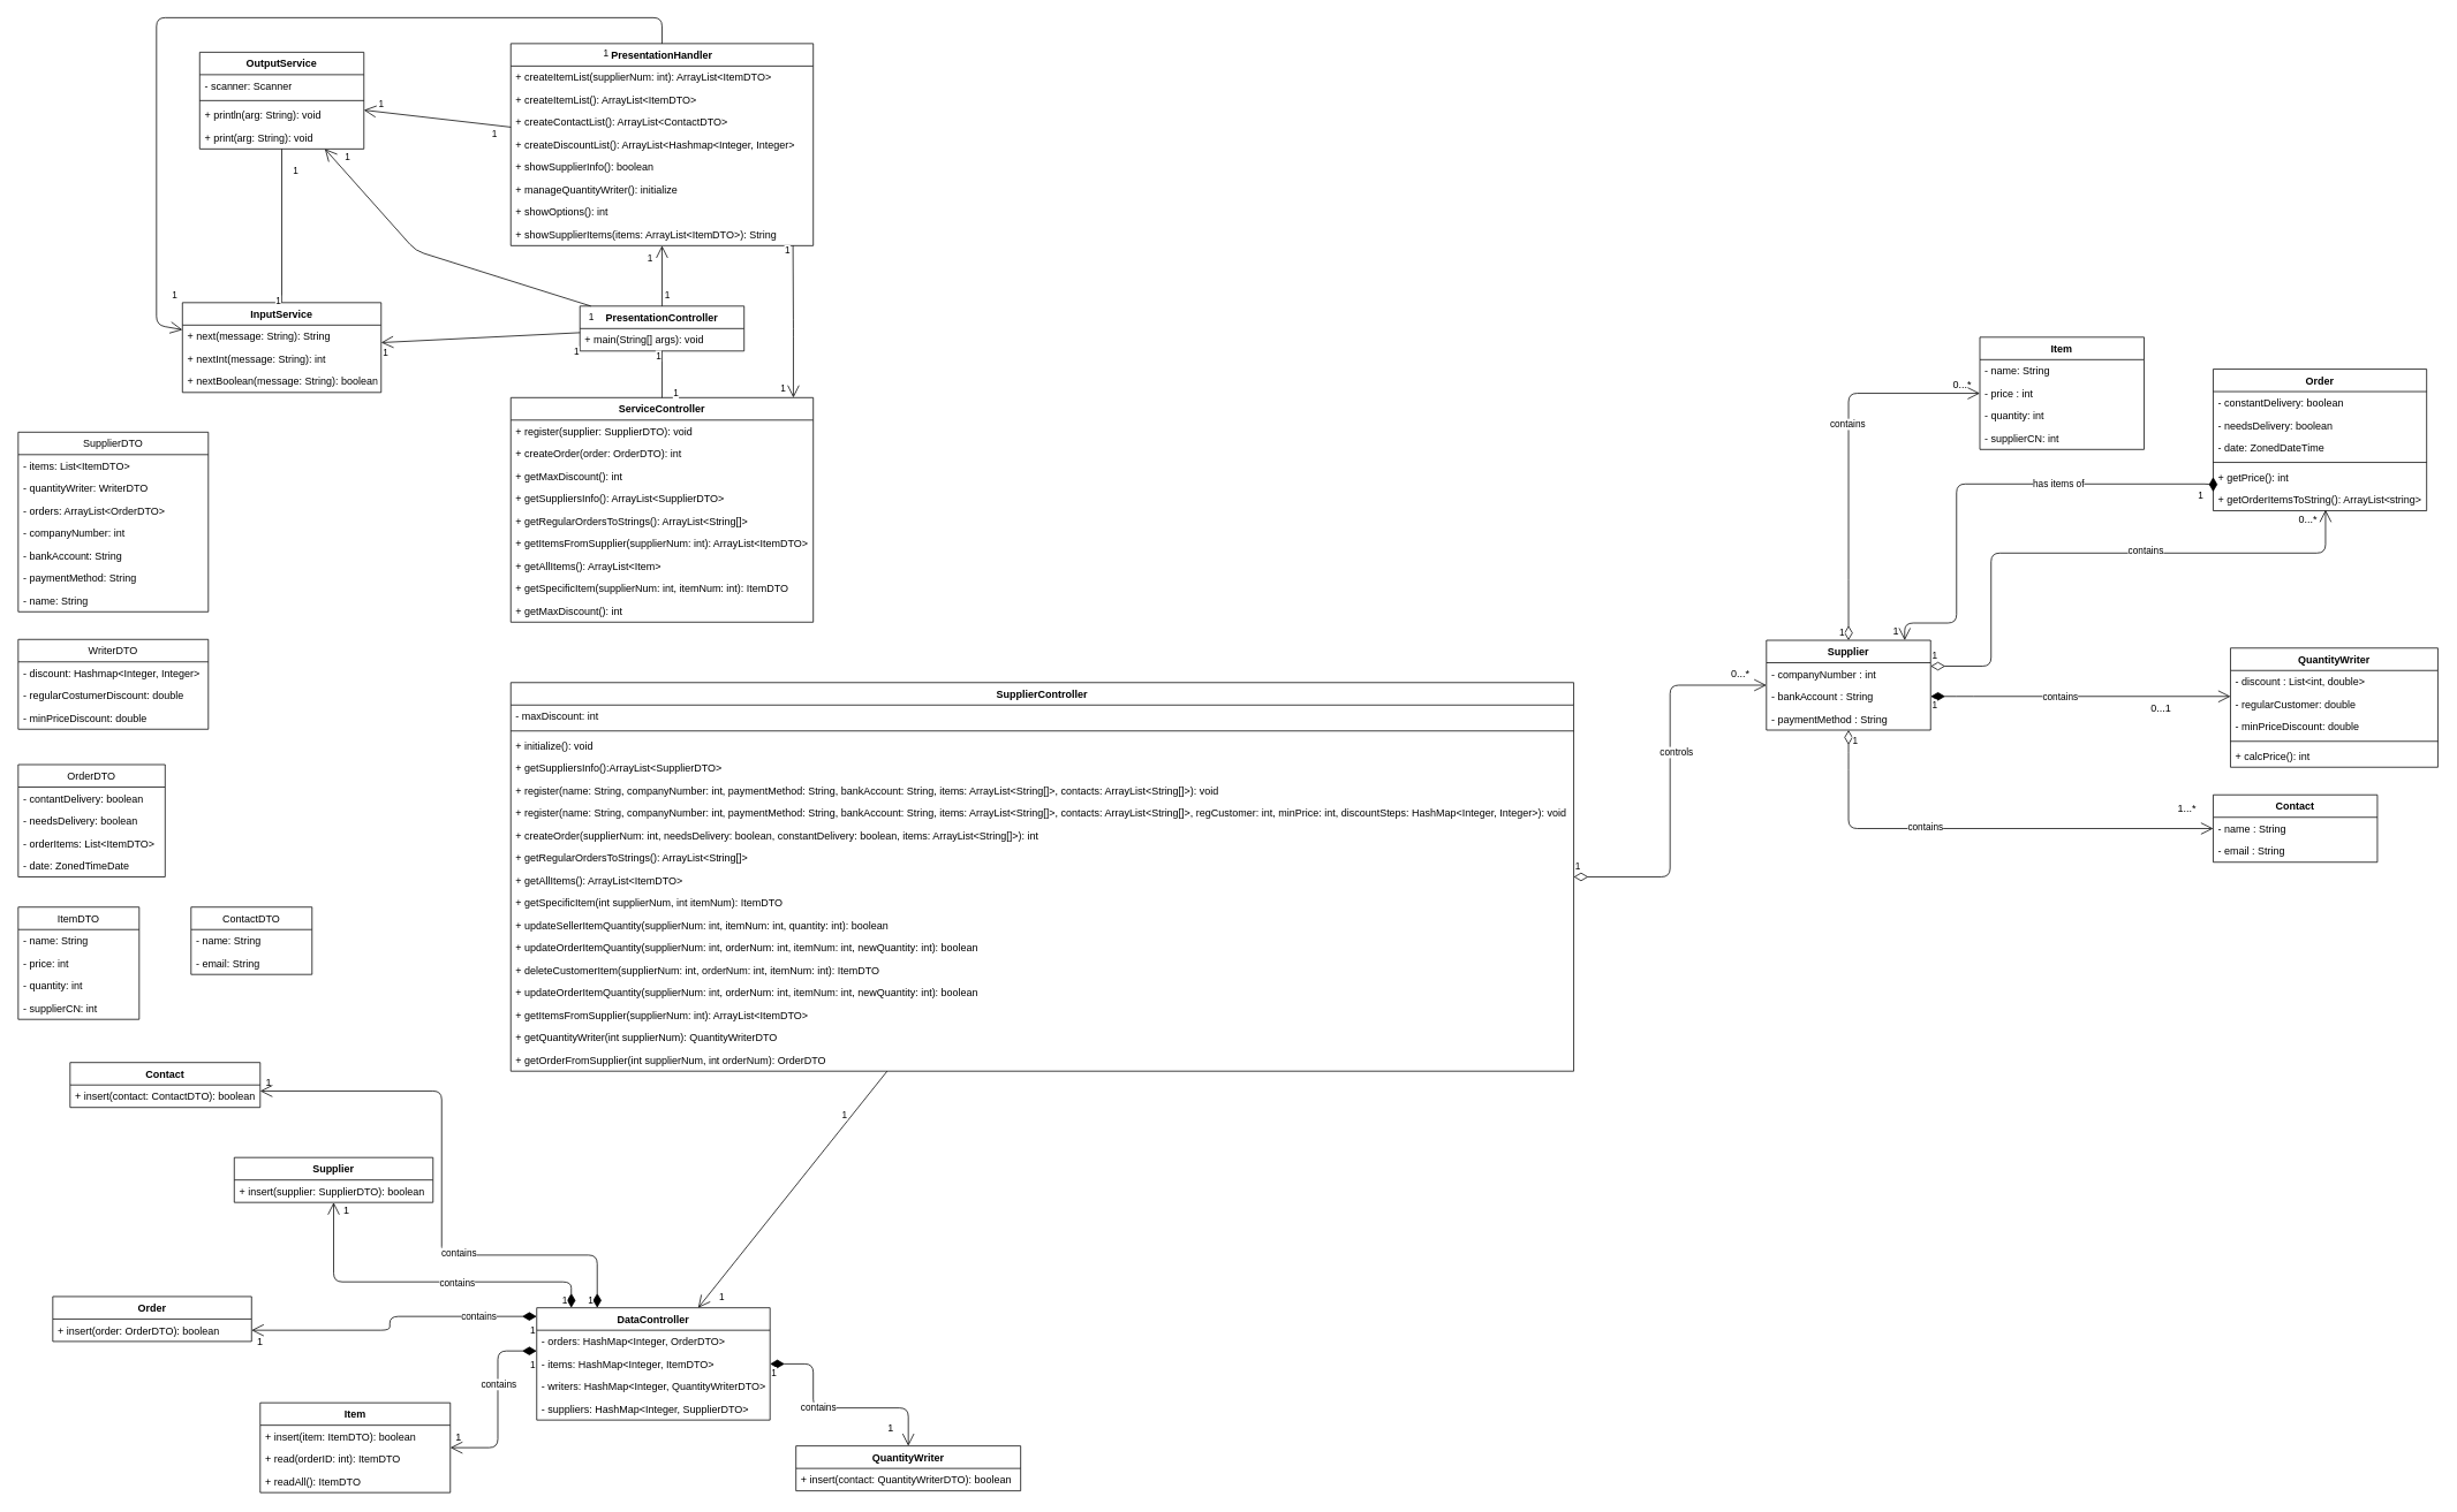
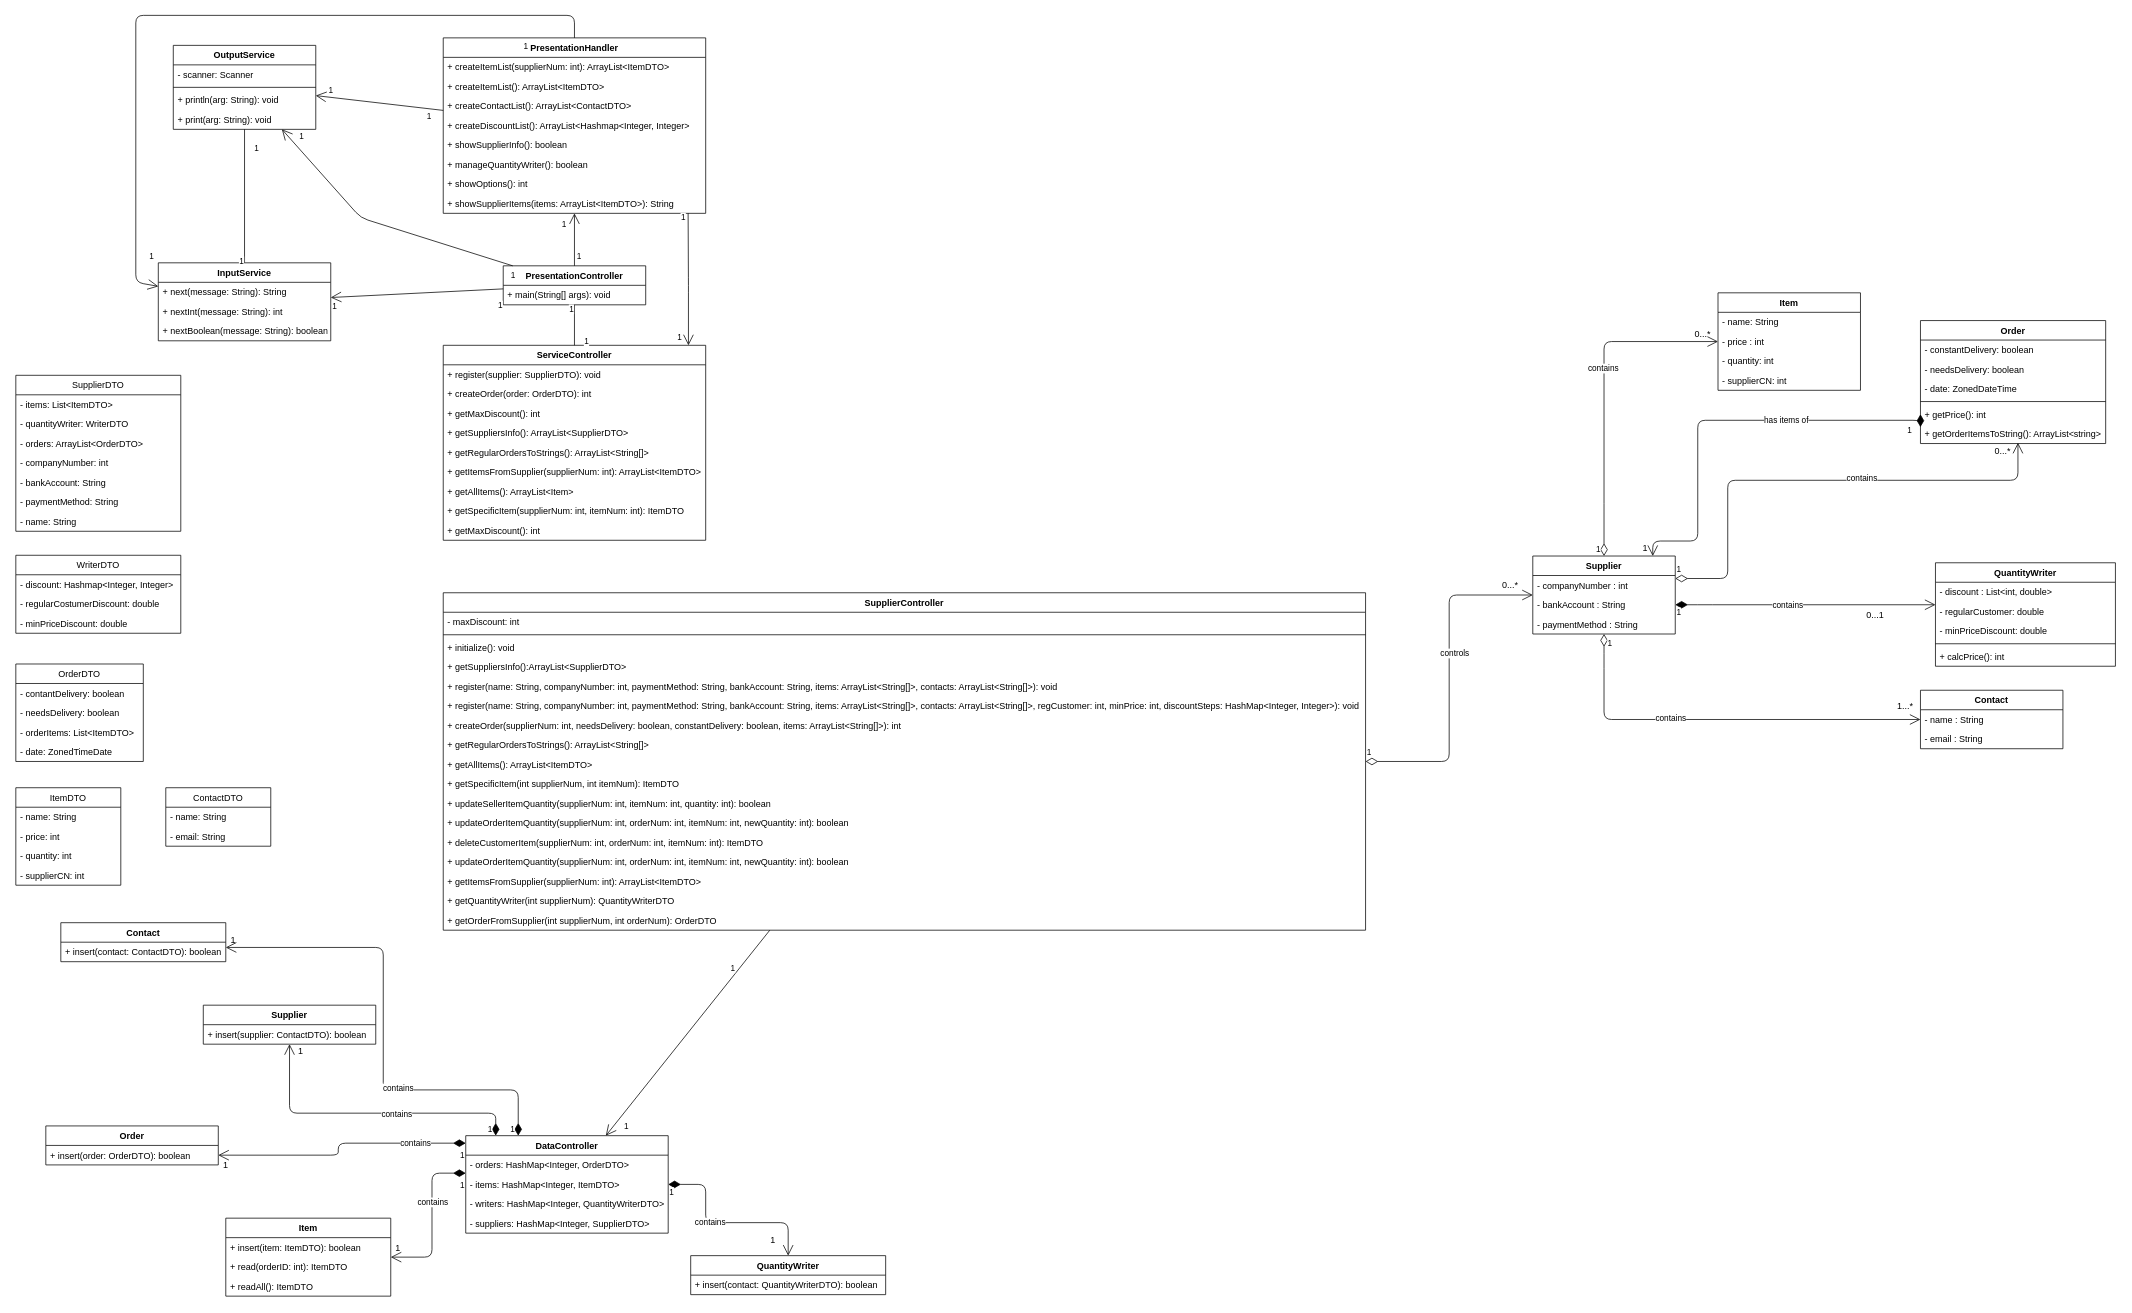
- <mxCell id="113" value="+ manageQuantityWriter(): initialize" style="text;strokeColor=none;fillColor=none;align=left;verticalAlign=top;spacingLeft=4;spacingRight=4;overflow=hidden;rotatable=0;points=[[0,0.5],[1,0.5]];portConstraint=eastwest;" parent="107" vertex="1"><mxGeometry y="156" width="350" height="26" as="geometry" /></mxCell>
+ <mxCell id="113" value="+ manageQuantityWriter(): boolean" style="text;strokeColor=none;fillColor=none;align=left;verticalAlign=top;spacingLeft=4;spacingRight=4;overflow=hidden;rotatable=0;points=[[0,0.5],[1,0.5]];portConstraint=eastwest;" parent="107" vertex="1"><mxGeometry y="156" width="350" height="26" as="geometry" /></mxCell>
- <mxCell id="37" value="1...*" style="text;html=1;strokeColor=none;fillColor=none;align=center;verticalAlign=middle;whiteSpace=wrap;rounded=0;" parent="1" vertex="1"><mxGeometry x="2510" y="926" width="40" height="20" as="geometry" /></mxCell>
+ <mxCell id="37" value="1...*" style="text;html=1;strokeColor=none;fillColor=none;align=center;verticalAlign=middle;whiteSpace=wrap;rounded=0;" parent="1" vertex="1"><mxGeometry x="2520" y="931" width="40" height="20" as="geometry" /></mxCell>
- <mxCell id="93" value="+ insert(supplier: SupplierDTO): boolean" style="text;strokeColor=none;fillColor=none;align=left;verticalAlign=top;spacingLeft=4;spacingRight=4;overflow=hidden;rotatable=0;points=[[0,0.5],[1,0.5]];portConstraint=eastwest;" vertex="1" parent="92"><mxGeometry y="26" width="230" height="26" as="geometry" /></mxCell>
+ <mxCell id="93" value="+ insert(supplier: ContactDTO): boolean" style="text;strokeColor=none;fillColor=none;align=left;verticalAlign=top;spacingLeft=4;spacingRight=4;overflow=hidden;rotatable=0;points=[[0,0.5],[1,0.5]];portConstraint=eastwest;" vertex="1" parent="92"><mxGeometry y="26" width="230" height="26" as="geometry" /></mxCell>
